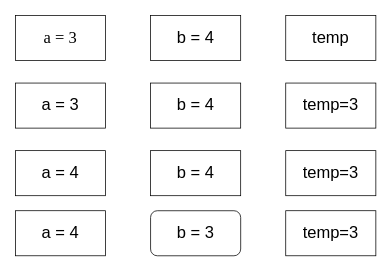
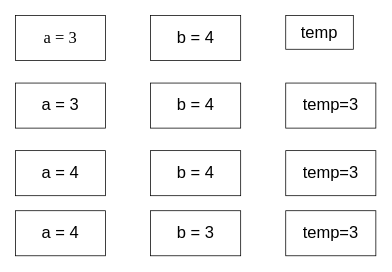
- <mxCell id="4" value="&lt;font style=&quot;font-size: 22px&quot;&gt;temp&lt;br&gt;&lt;/font&gt;" style="rounded=0;whiteSpace=wrap;html=1;" parent="1" vertex="1"><mxGeometry x="380" y="20" width="120" height="60" as="geometry" /></mxCell>
+ <mxCell id="4" value="&lt;font style=&quot;font-size: 22px&quot;&gt;temp&lt;br&gt;&lt;/font&gt;" style="rounded=0;whiteSpace=wrap;html=1;" parent="1" vertex="1"><mxGeometry x="380" y="20" width="90" height="45" as="geometry" /></mxCell>
- <mxCell id="12" value="&lt;font style=&quot;font-size: 22px&quot;&gt;b = 3&lt;/font&gt;" style="whiteSpace=wrap;html=1;rounded=1;" parent="1" vertex="1"><mxGeometry x="200" y="280" width="120" height="60" as="geometry" /></mxCell>
+ <mxCell id="12" value="&lt;font style=&quot;font-size: 22px&quot;&gt;b = 3&lt;/font&gt;" style="rounded=0;whiteSpace=wrap;html=1;" parent="1" vertex="1"><mxGeometry x="200" y="280" width="120" height="60" as="geometry" /></mxCell>
